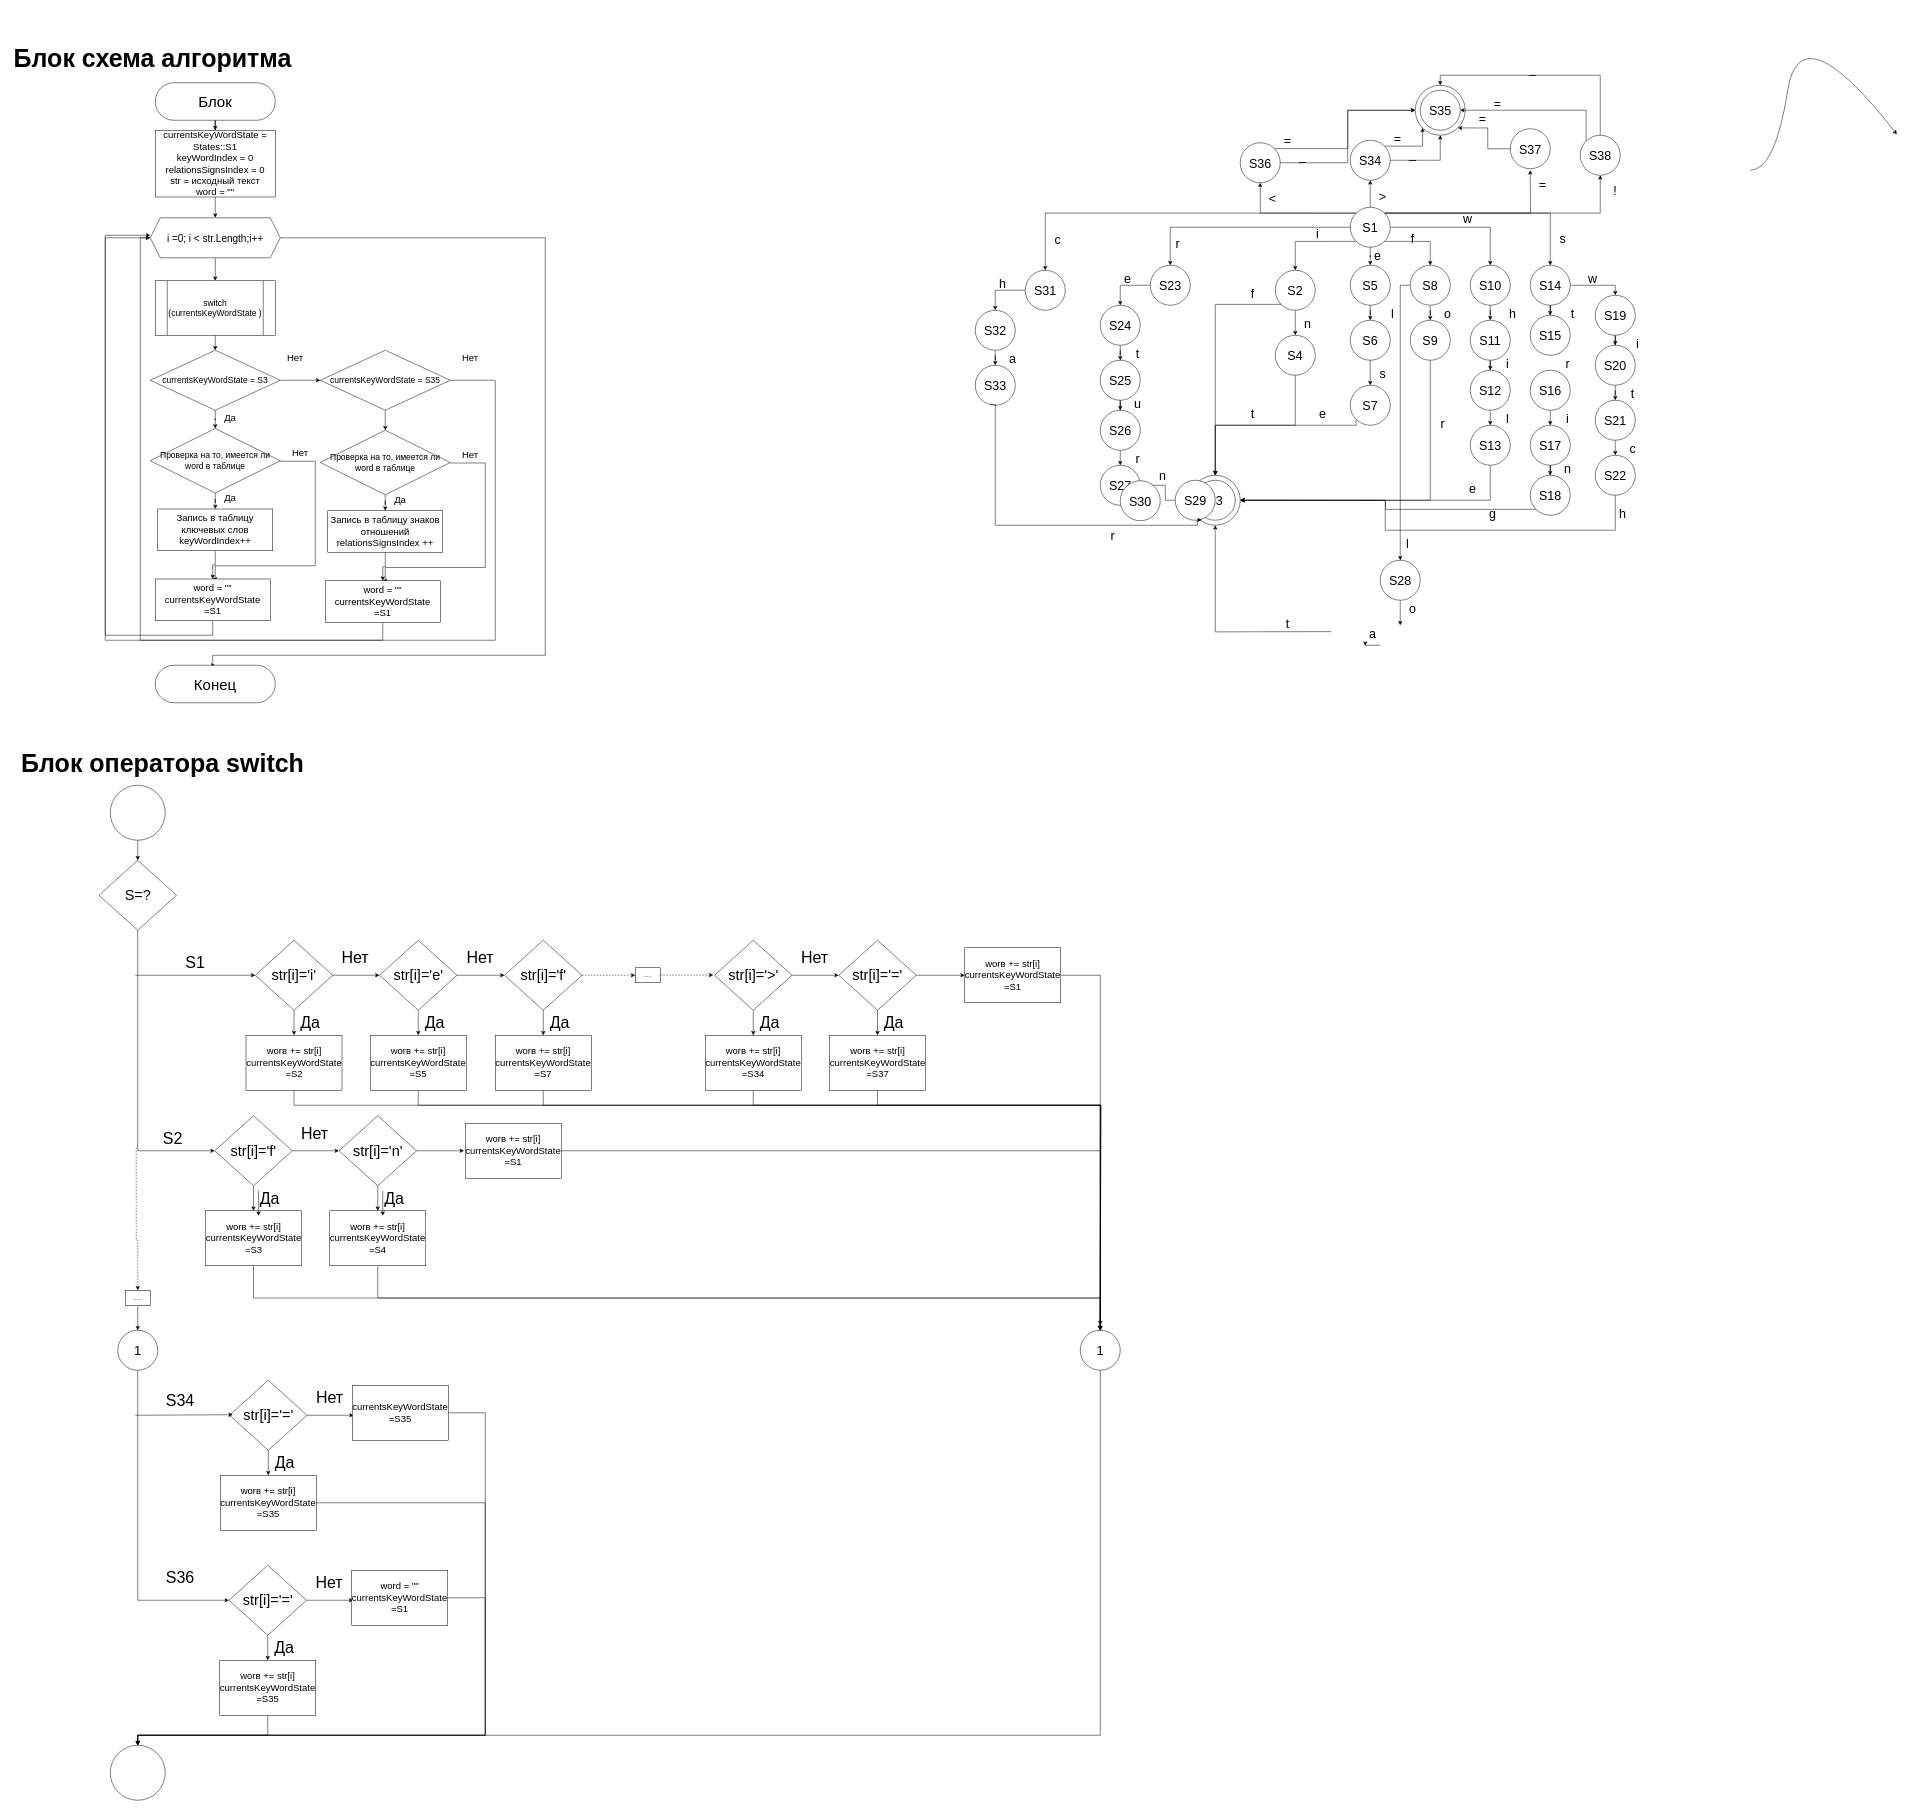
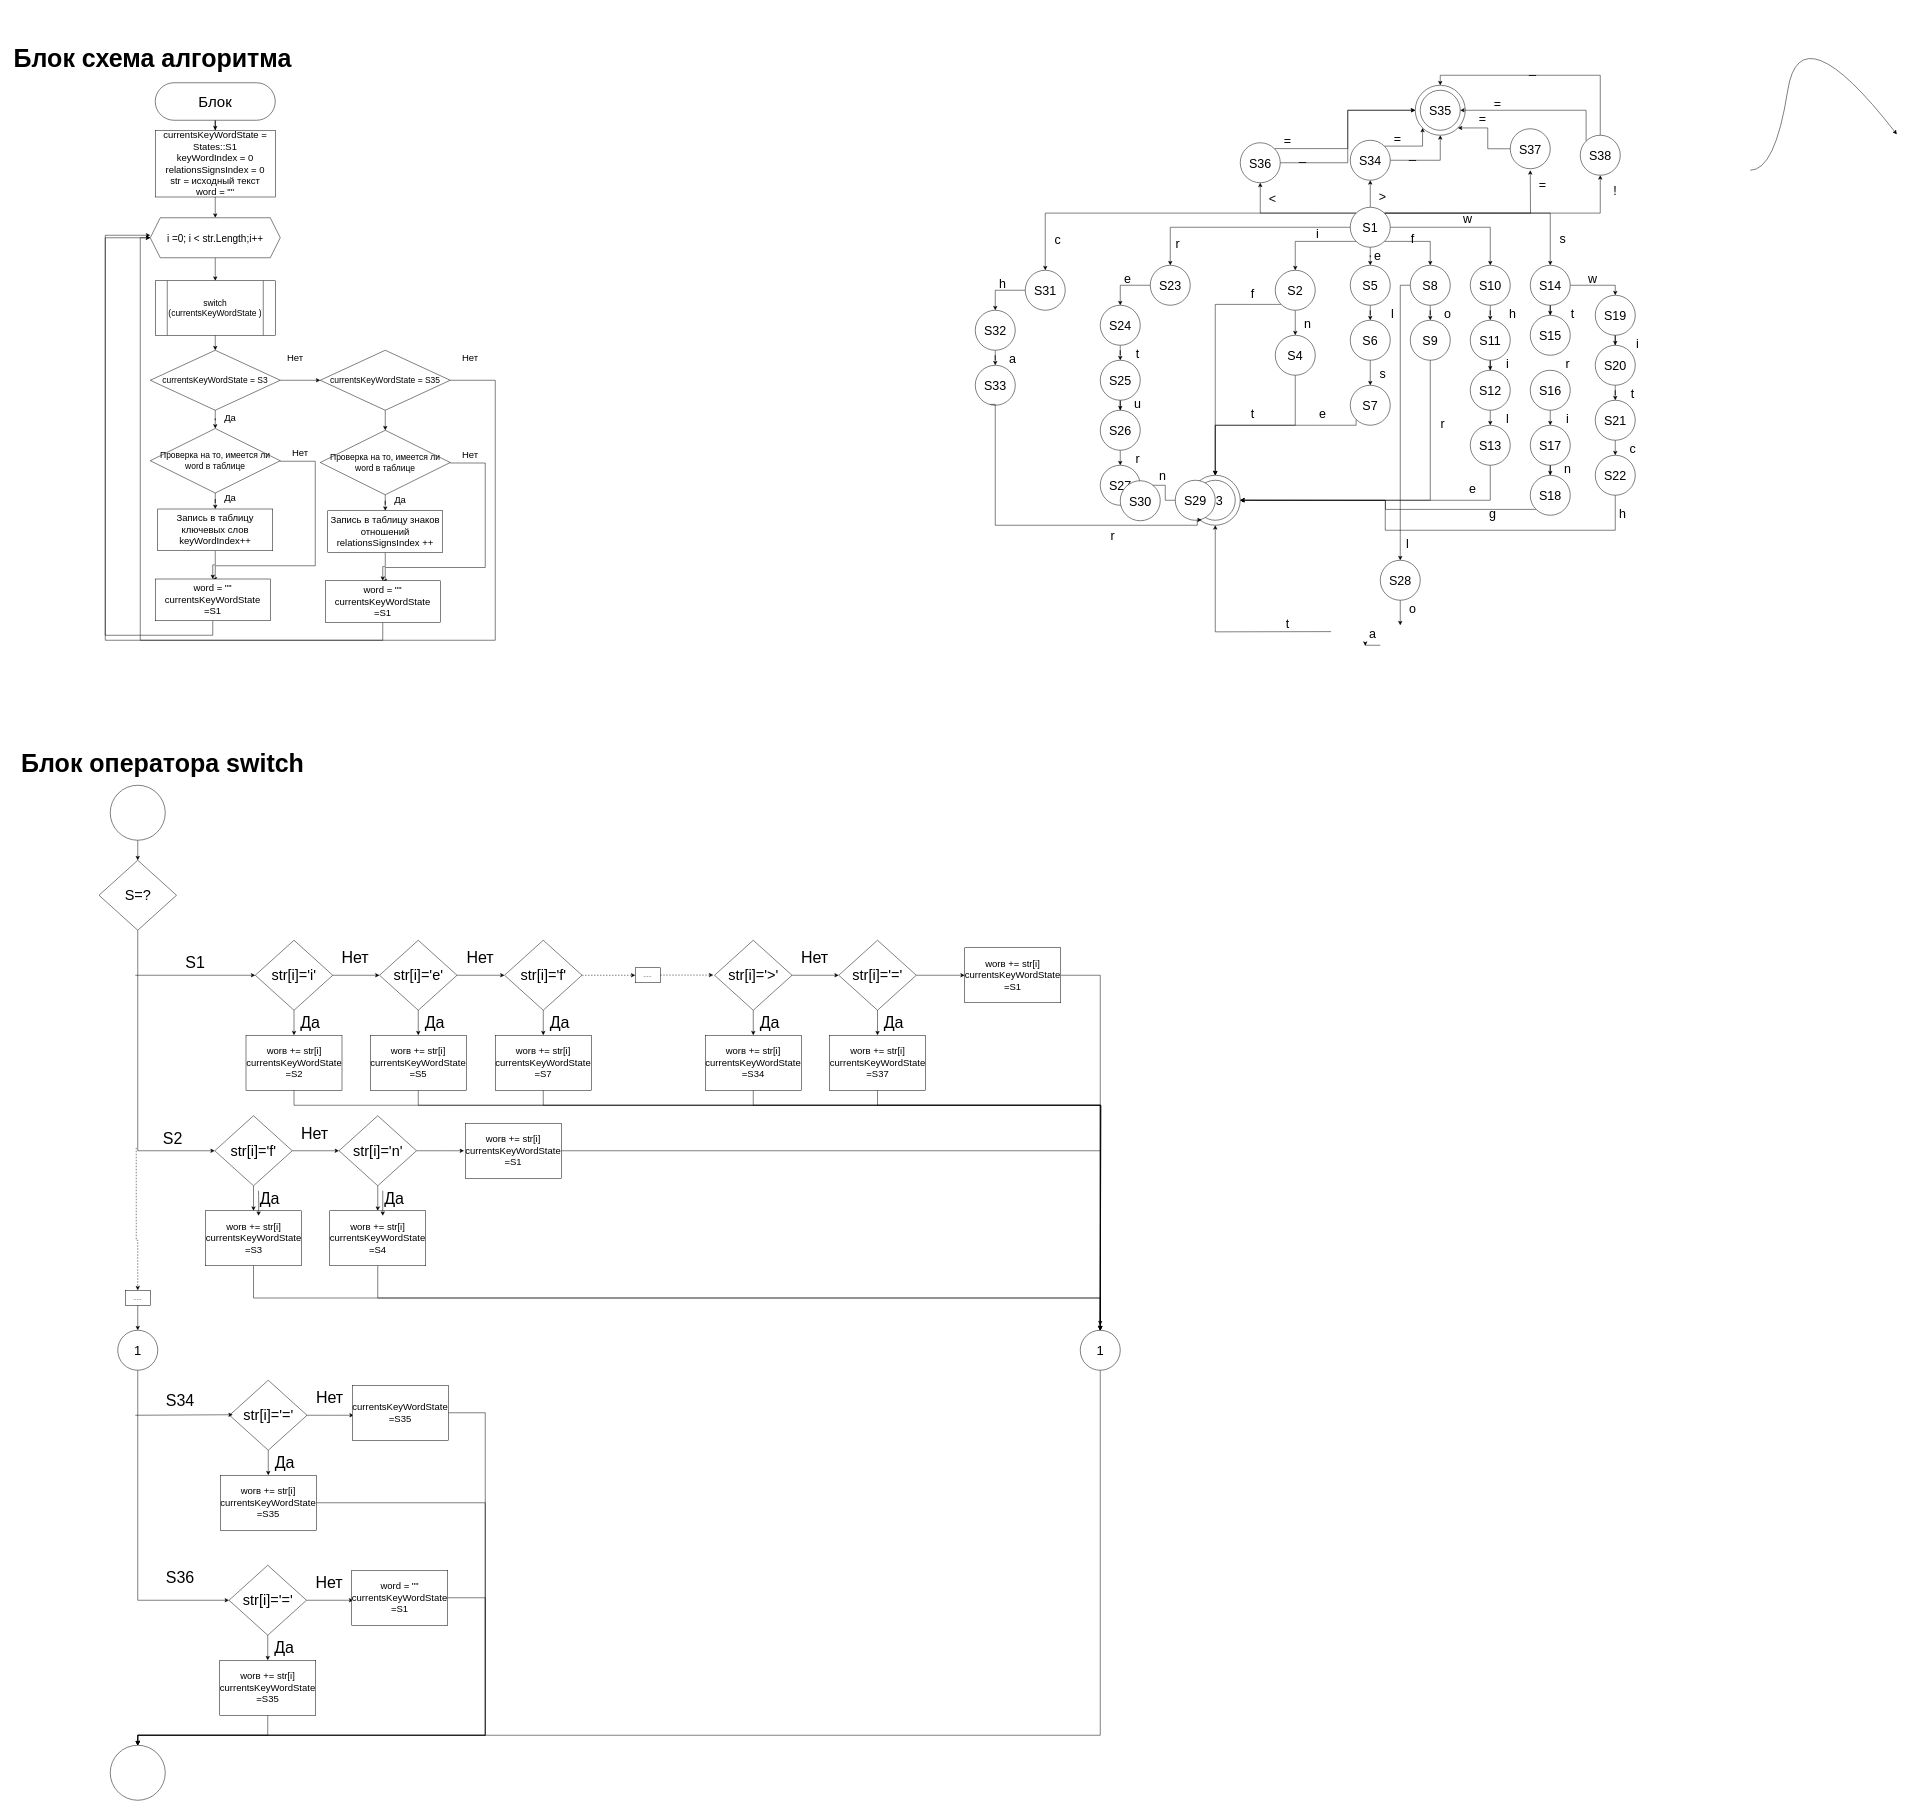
- <mxCell id="152" style="edgeStyle=orthogonalEdgeStyle;rounded=0;orthogonalLoop=1;jettySize=auto;html=1;exitX=1;exitY=0.5;exitDx=0;exitDy=0;entryX=0.5;entryY=0;entryDx=0;entryDy=0;" edge="1" parent="1" source="153" target="182"><mxGeometry relative="1" as="geometry"><mxPoint x="390" y="1410" as="targetPoint" /><Array as="points"><mxPoint x="1090" y="475" /><mxPoint x="1090" y="1310" /><mxPoint x="425" y="1310" /><mxPoint x="425" y="1330" /></Array></mxGeometry></mxCell>
- <mxCell id="182" value="&lt;font style=&quot;font-size: 30px;&quot;&gt;Конец&lt;/font&gt;" style="rounded=1;whiteSpace=wrap;html=1;arcSize=50;" vertex="1" parent="1"><mxGeometry x="310" y="1330" width="240" height="75" as="geometry" /></mxCell>
